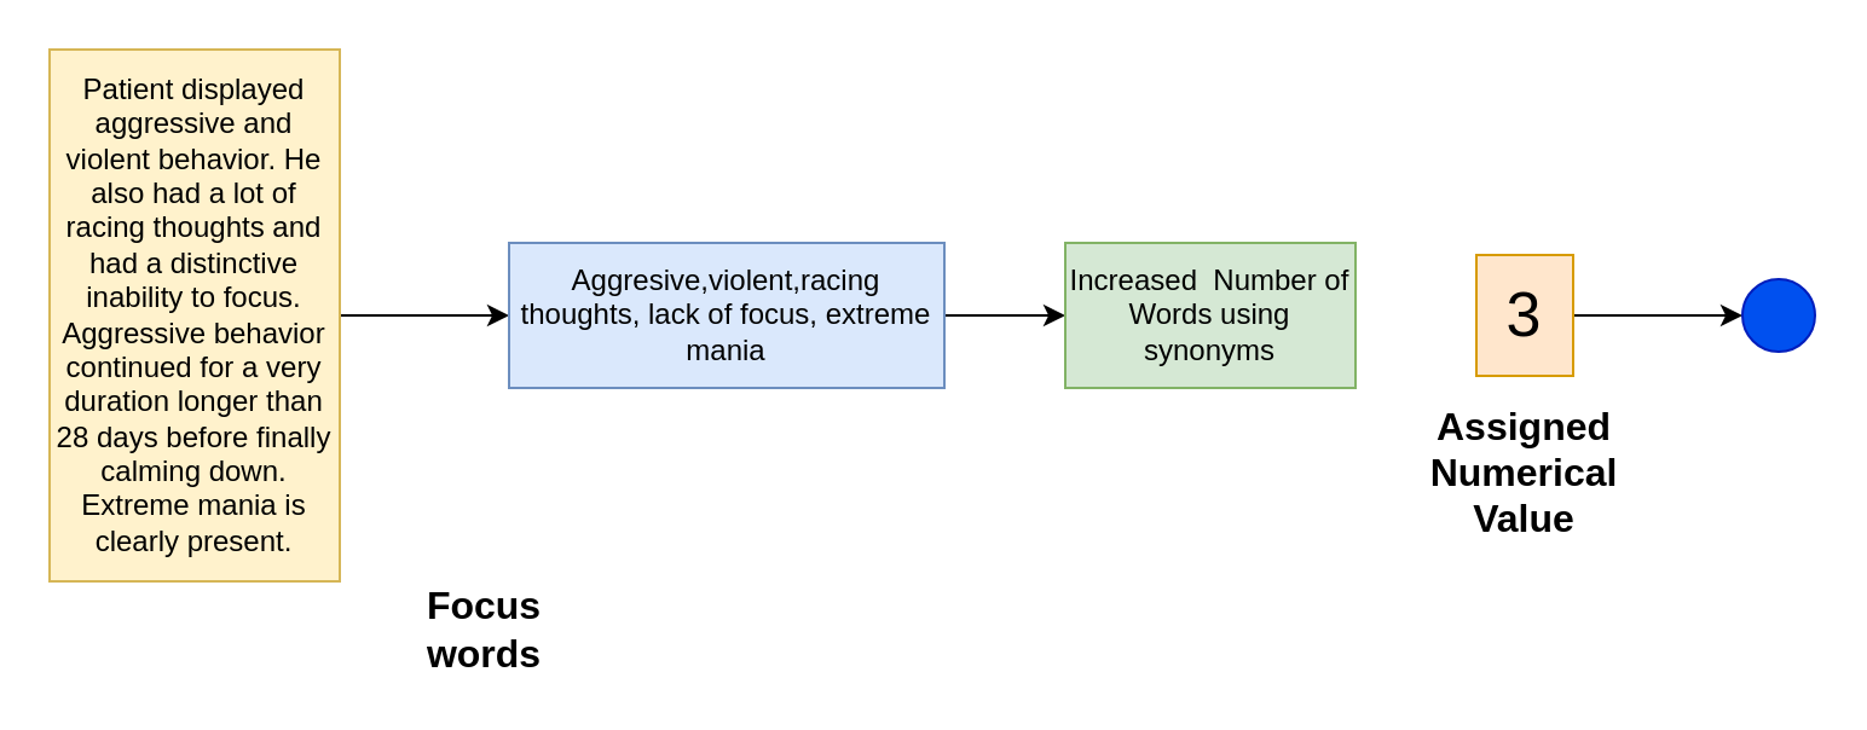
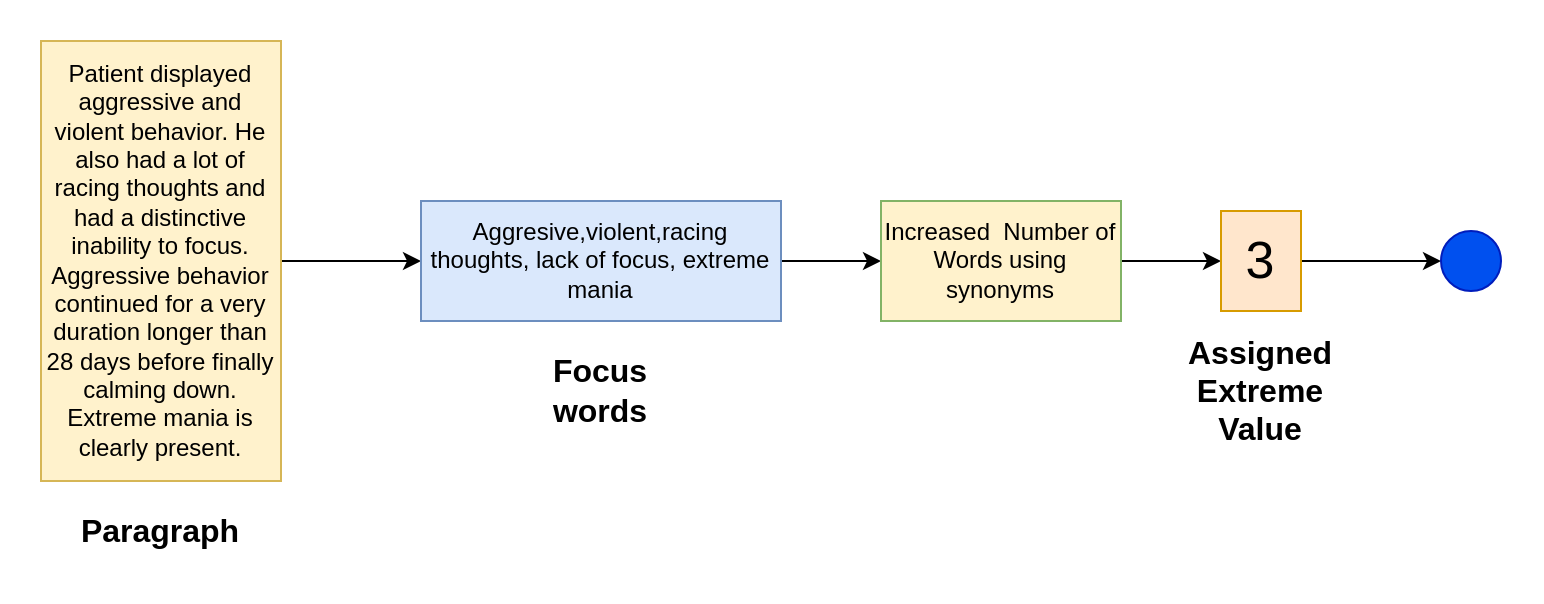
- <mxCell id="7" value="Increased&amp;nbsp; Number of Words using synonyms" style="rounded=0;whiteSpace=wrap;html=1;fontSize=12;fillColor=#d5e8d4;strokeColor=#82b366;" vertex="1" parent="1"><mxGeometry x="440" y="100" width="120" height="60" as="geometry" /></mxCell>
+ <mxCell id="7" value="Increased&amp;nbsp; Number of Words using synonyms" style="rounded=0;whiteSpace=wrap;html=1;fontSize=12;fillColor=#fff2cc;strokeColor=#82b366;" vertex="1" parent="1"><mxGeometry x="440" y="100" width="120" height="60" as="geometry" /></mxCell>
+ <mxCell id="6" value="" style="edgeStyle=orthogonalEdgeStyle;rounded=0;orthogonalLoop=1;jettySize=auto;html=1;fontSize=12;" edge="1" parent="1" source="7" target="9"><mxGeometry relative="1" as="geometry" /></mxCell>
- <mxCell id="13" value="Assigned Numerical Value" style="text;html=1;strokeColor=none;fillColor=none;align=center;verticalAlign=middle;whiteSpace=wrap;rounded=0;fontSize=16;fontStyle=1" vertex="1" parent="1"><mxGeometry x="600" y="180" width="60" height="30" as="geometry" /></mxCell>
+ <mxCell id="13" value="Assigned Extreme Value" style="text;html=1;strokeColor=none;fillColor=none;align=center;verticalAlign=middle;whiteSpace=wrap;rounded=0;fontSize=16;fontStyle=1" vertex="1" parent="1"><mxGeometry x="600" y="180" width="60" height="30" as="geometry" /></mxCell>
- <mxCell id="12" value="Focus words" style="text;html=1;strokeColor=none;fillColor=none;align=center;verticalAlign=middle;whiteSpace=wrap;rounded=0;fontSize=16;fontStyle=1" vertex="1" parent="1"><mxGeometry x="170" y="245" width="60" height="30" as="geometry" /></mxCell>
+ <mxCell id="12" value="Focus words" style="text;html=1;strokeColor=none;fillColor=none;align=center;verticalAlign=middle;whiteSpace=wrap;rounded=0;fontSize=16;fontStyle=1" vertex="1" parent="1"><mxGeometry x="270" y="180" width="60" height="30" as="geometry" /></mxCell>
+ <mxCell id="11" value="Paragraph&lt;br style=&quot;font-size: 16px;&quot;&gt;" style="text;html=1;strokeColor=none;fillColor=none;align=center;verticalAlign=middle;whiteSpace=wrap;rounded=0;fontSize=16;fontStyle=1" vertex="1" parent="1"><mxGeometry x="50" y="250" width="60" height="30" as="geometry" /></mxCell>
